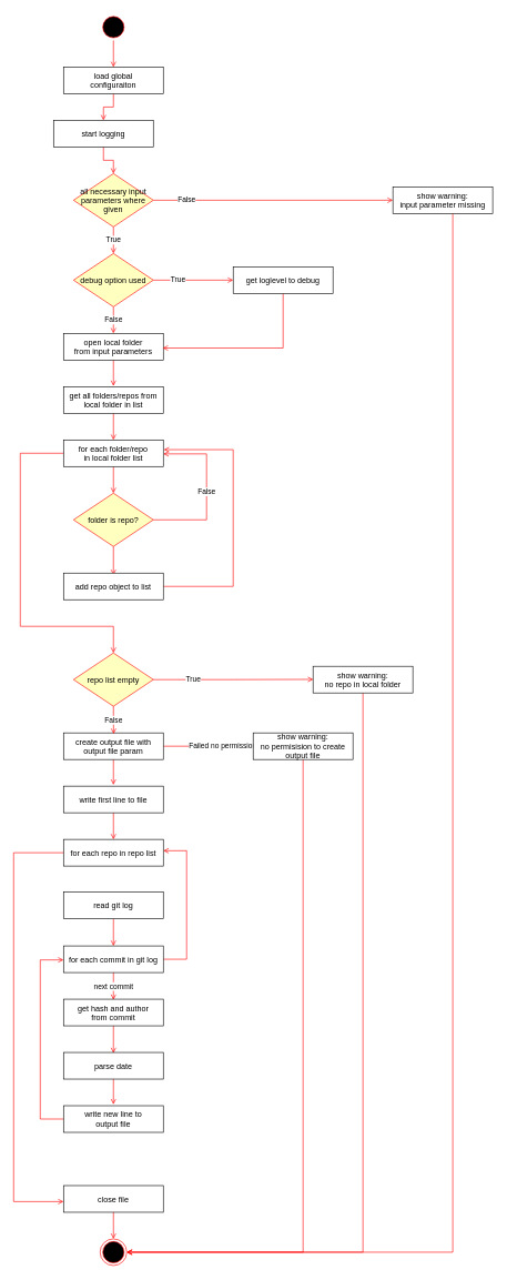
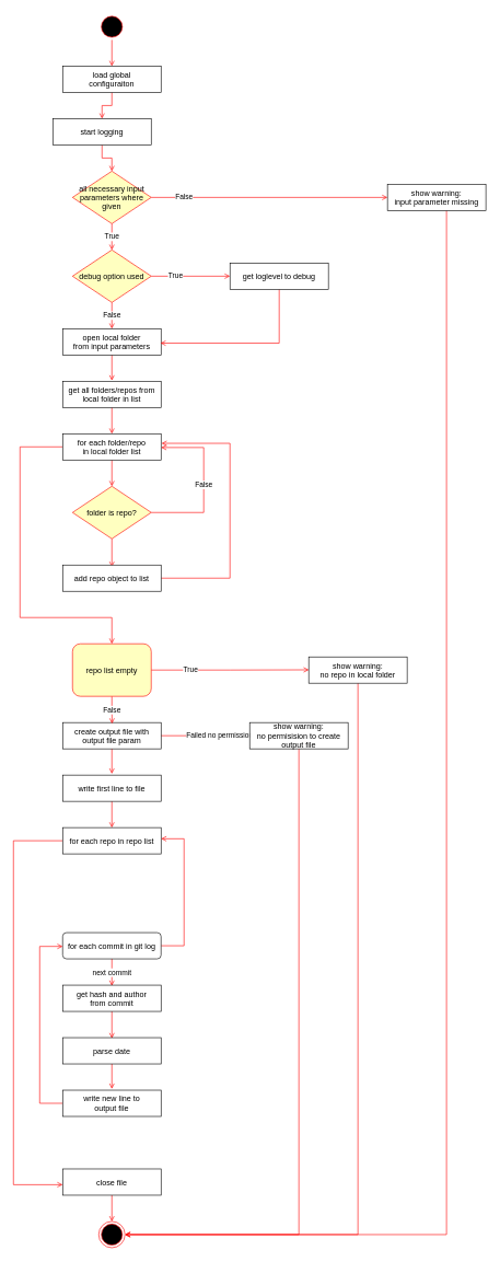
- <mxCell id="53" value="repo list empty" style="rhombus;fillColor=#ffffc0;strokeColor=#ff0000;" vertex="1" parent="1"><mxGeometry x="110" y="980" width="120" height="80" as="geometry" /></mxCell>
+ <mxCell id="53" value="repo list empty" style="fillColor=#ffffc0;strokeColor=#ff0000;rounded=1;" vertex="1" parent="1"><mxGeometry x="110" y="980" width="120" height="80" as="geometry" /></mxCell>
- <mxCell id="38" value="read git log" style="" vertex="1" parent="1"><mxGeometry x="95" y="1339" width="150" height="40" as="geometry" /></mxCell>
- <mxCell id="37" style="edgeStyle=orthogonalEdgeStyle;rounded=0;orthogonalLoop=1;jettySize=auto;html=1;entryX=0.5;entryY=0;entryDx=0;entryDy=0;entryPerimeter=0;endArrow=open;endFill=0;strokeColor=#FF0303;" edge="1" parent="1" source="38" target="41"><mxGeometry relative="1" as="geometry" /></mxCell>
- <mxCell id="41" value="for each commit in git log" style="" vertex="1" parent="1"><mxGeometry x="95" y="1420" width="150" height="40" as="geometry" /></mxCell>
+ <mxCell id="41" value="for each commit in git log" style="rounded=1;" vertex="1" parent="1"><mxGeometry x="95" y="1420" width="150" height="40" as="geometry" /></mxCell>
